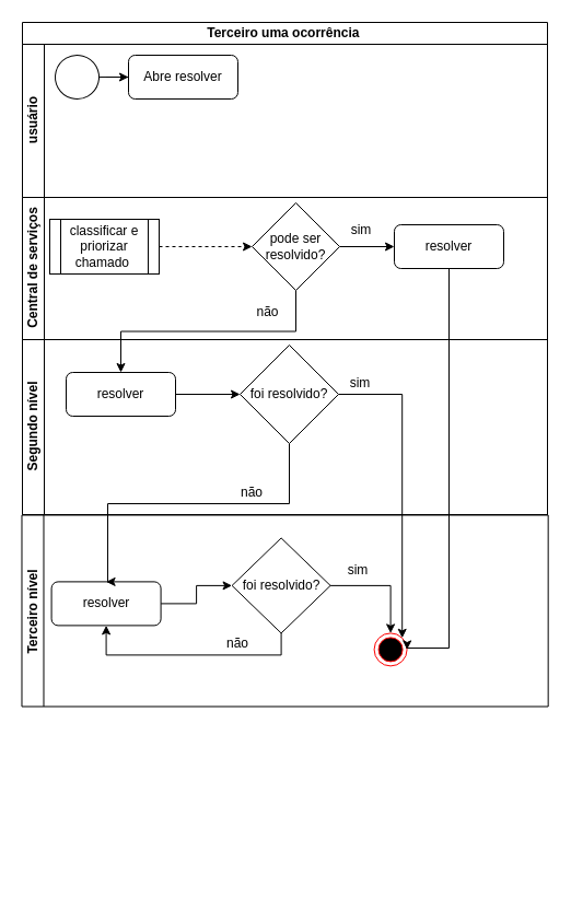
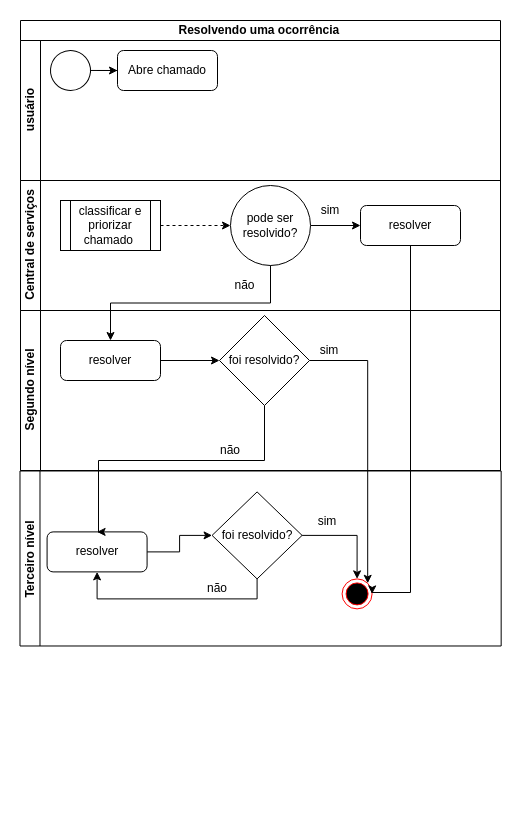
- <mxCell id="14" value="Terceiro uma ocorrência&amp;nbsp;" style="swimlane;html=1;childLayout=stackLayout;resizeParent=1;resizeParentMax=0;horizontal=1;startSize=20;horizontalStack=0;" vertex="1" parent="1"><mxGeometry x="20" y="20" width="480" height="450" as="geometry" /></mxCell>
+ <mxCell id="14" value="Resolvendo uma ocorrência&amp;nbsp;" style="swimlane;html=1;childLayout=stackLayout;resizeParent=1;resizeParentMax=0;horizontal=1;startSize=20;horizontalStack=0;" vertex="1" parent="1"><mxGeometry x="20" y="20" width="480" height="450" as="geometry" /></mxCell>
- <mxCell id="18" value="Abre resolver&lt;br&gt;" style="rounded=1;whiteSpace=wrap;html=1;" vertex="1" parent="15"><mxGeometry x="97" y="10" width="100" height="40" as="geometry" /></mxCell>
+ <mxCell id="18" value="Abre chamado&lt;br&gt;" style="rounded=1;whiteSpace=wrap;html=1;" vertex="1" parent="15"><mxGeometry x="97" y="10" width="100" height="40" as="geometry" /></mxCell>
- <mxCell id="22" value="classificar e priorizar chamado&amp;nbsp;" style="shape=process;whiteSpace=wrap;html=1;backgroundOutline=1;" vertex="1" parent="19"><mxGeometry x="25" y="20" width="100" height="50" as="geometry" /></mxCell>
+ <mxCell id="22" value="classificar e priorizar chamado&amp;nbsp;" style="shape=process;whiteSpace=wrap;html=1;backgroundOutline=1;" vertex="1" parent="19"><mxGeometry x="40" y="20" width="100" height="50" as="geometry" /></mxCell>
- <mxCell id="24" value="pode ser resolvido?" style="rhombus;whiteSpace=wrap;html=1;" vertex="1" parent="19"><mxGeometry x="210" y="5" width="80" height="80" as="geometry" /></mxCell>
+ <mxCell id="24" value="pode ser resolvido?" style="ellipse;whiteSpace=wrap;html=1;" vertex="1" parent="19"><mxGeometry x="210" y="5" width="80" height="80" as="geometry" /></mxCell>
